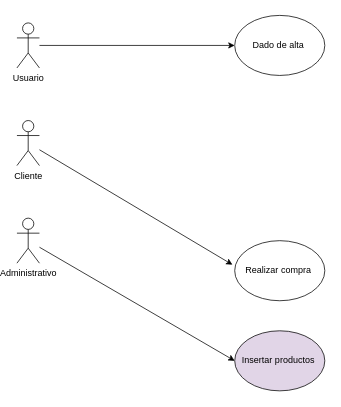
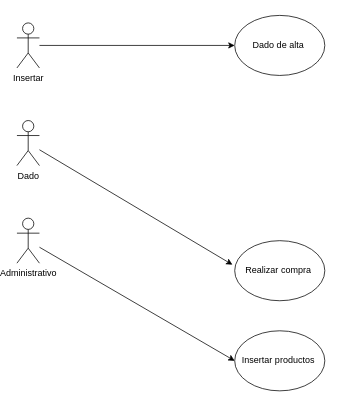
- <mxCell id="10" value="Usuario" style="shape=umlActor;verticalLabelPosition=bottom;verticalAlign=top;html=1;outlineConnect=0;" vertex="1" parent="1"><mxGeometry x="20" y="30" width="30" height="60" as="geometry" /></mxCell>
+ <mxCell id="10" value="Insertar" style="shape=umlActor;verticalLabelPosition=bottom;verticalAlign=top;html=1;outlineConnect=0;" vertex="1" parent="1"><mxGeometry x="20" y="30" width="30" height="60" as="geometry" /></mxCell>
- <mxCell id="2" value="Cliente" style="shape=umlActor;verticalLabelPosition=bottom;verticalAlign=top;html=1;outlineConnect=0;" vertex="1" parent="1"><mxGeometry x="20" y="160" width="30" height="60" as="geometry" /></mxCell>
+ <mxCell id="2" value="Dado" style="shape=umlActor;verticalLabelPosition=bottom;verticalAlign=top;html=1;outlineConnect=0;" vertex="1" parent="1"><mxGeometry x="20" y="160" width="30" height="60" as="geometry" /></mxCell>
- <mxCell id="7" value="Insertar productos&amp;nbsp;" style="ellipse;whiteSpace=wrap;html=1;fillColor=#e1d5e7;" vertex="1" parent="1"><mxGeometry x="310" y="440" width="120" height="80" as="geometry" /></mxCell>
+ <mxCell id="7" value="Insertar productos&amp;nbsp;" style="ellipse;whiteSpace=wrap;html=1;" vertex="1" parent="1"><mxGeometry x="310" y="440" width="120" height="80" as="geometry" /></mxCell>
